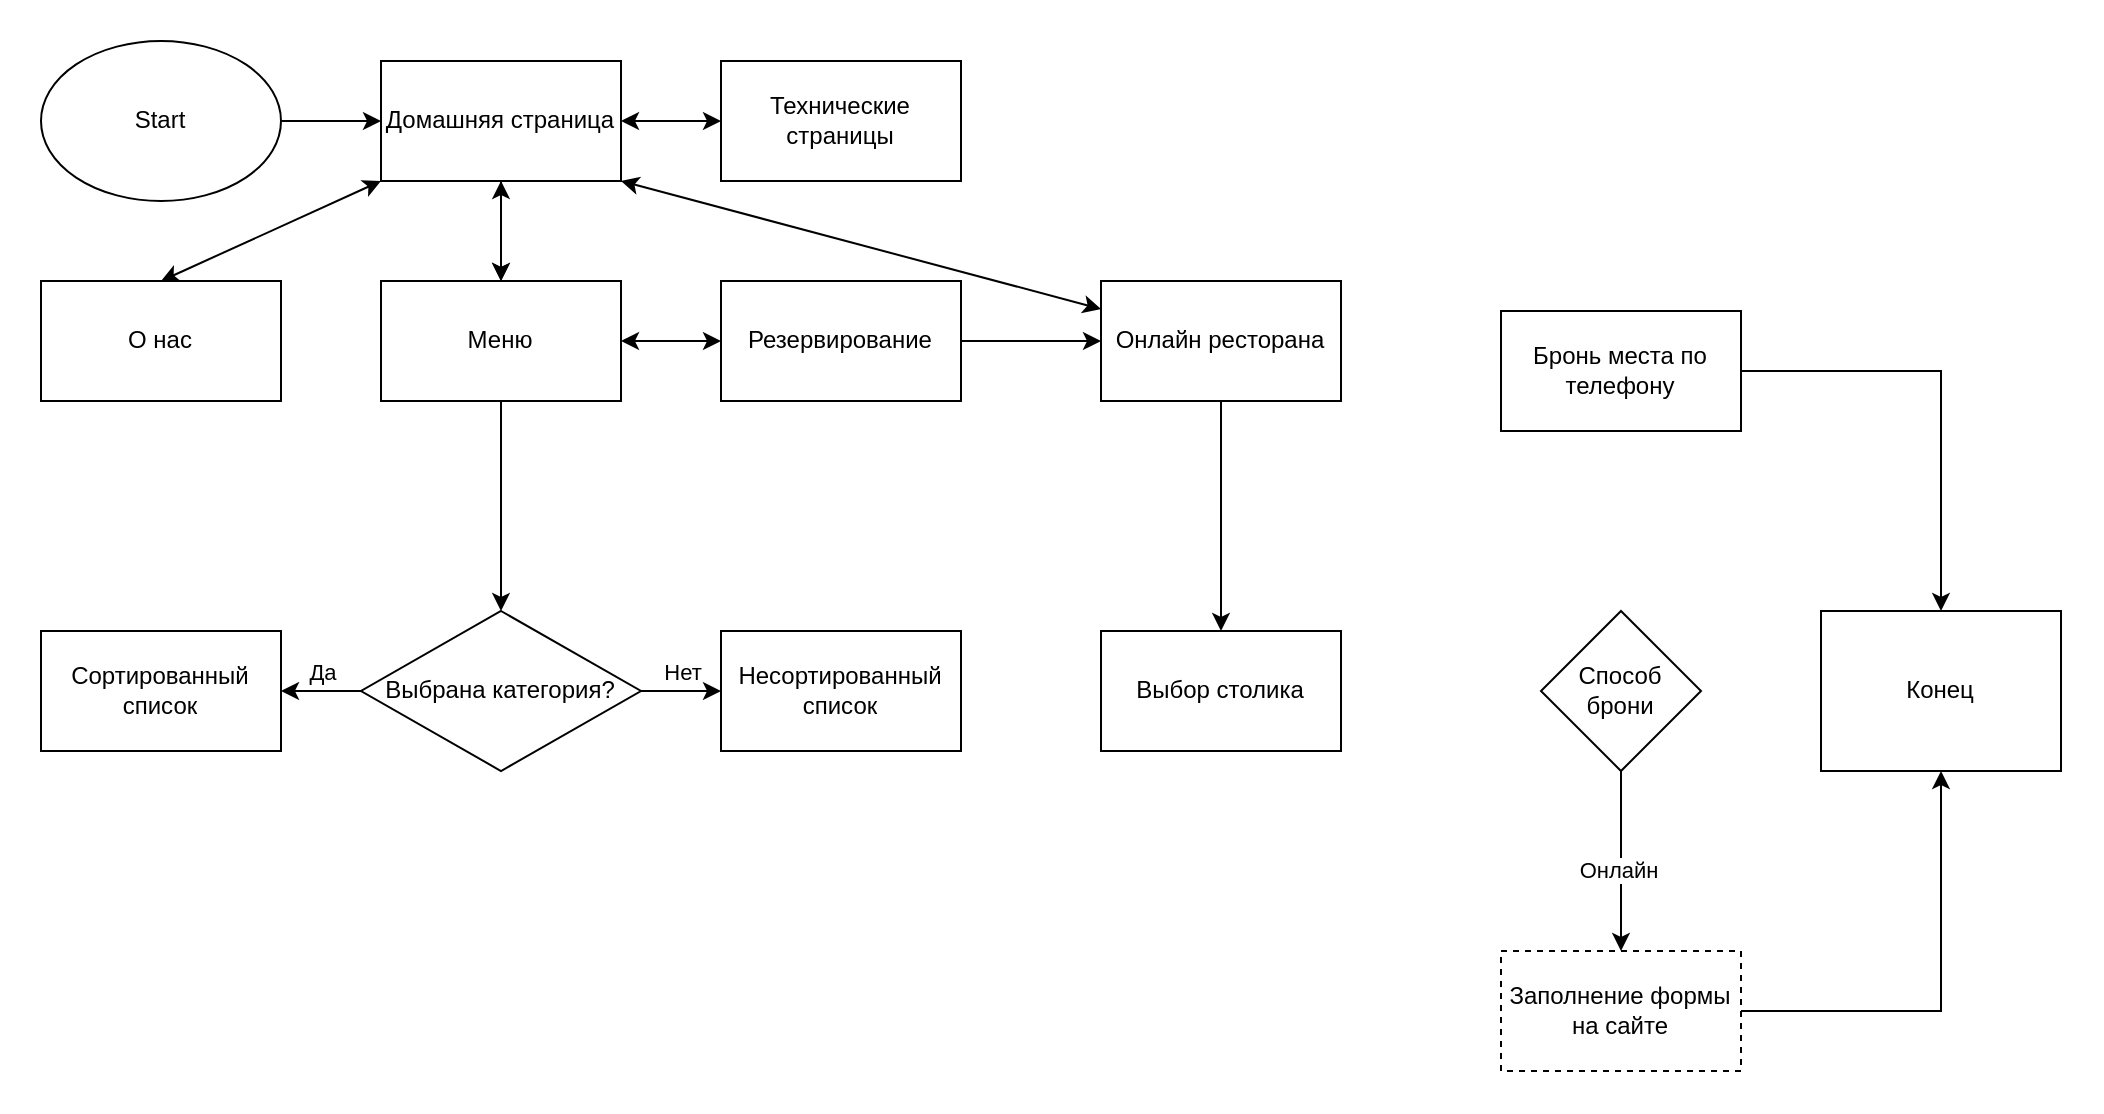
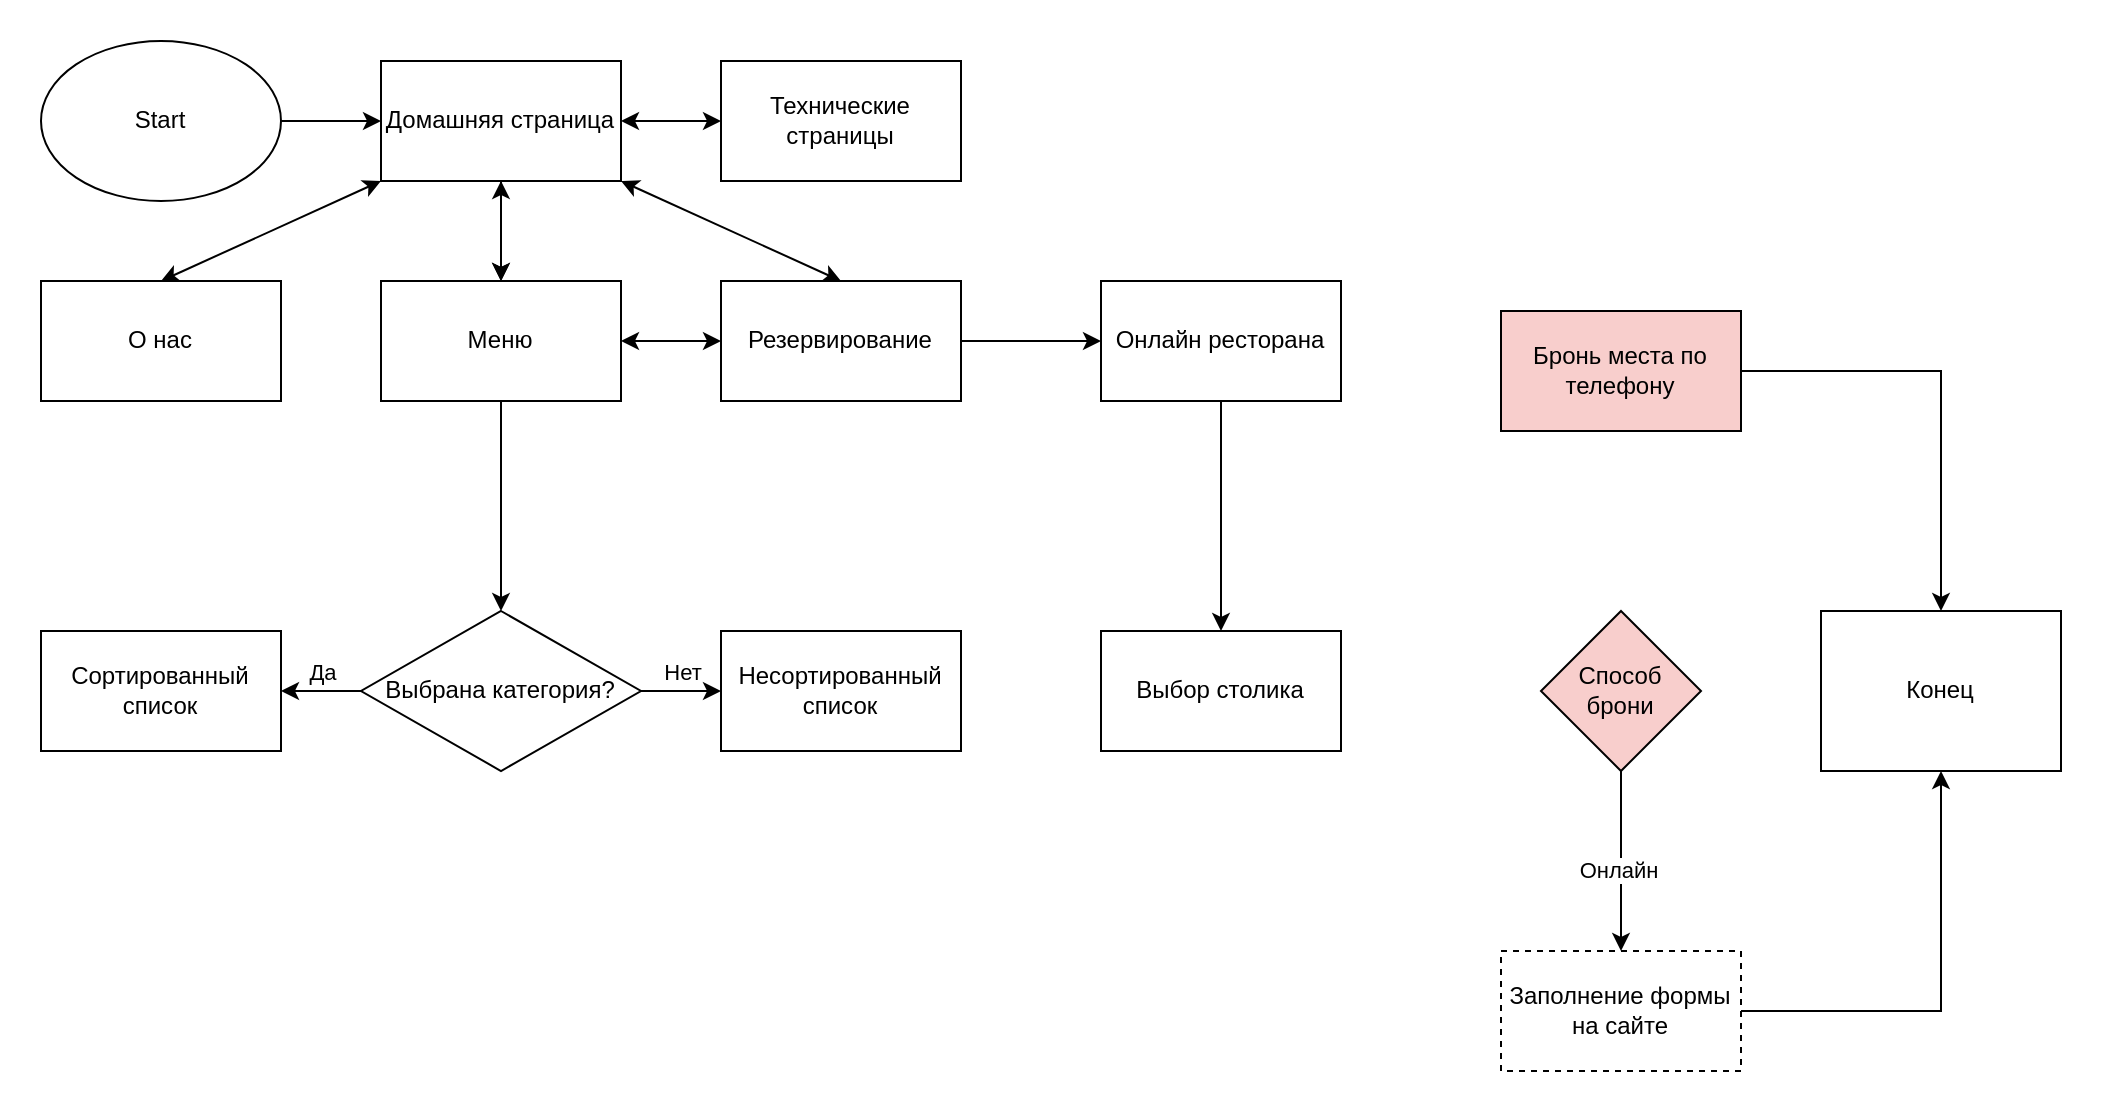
- <mxCell id="13" value="" style="endArrow=classic;startArrow=classic;html=1;rounded=0;exitX=1;exitY=1;exitDx=0;exitDy=0;" edge="1" parent="1" source="5" target="25"><mxGeometry width="50" height="50" relative="1" as="geometry"><mxPoint x="310" y="160" as="sourcePoint" /><mxPoint x="360" y="110" as="targetPoint" /></mxGeometry></mxCell>
+ <mxCell id="13" value="" style="endArrow=classic;startArrow=classic;html=1;rounded=0;entryX=0.5;entryY=0;entryDx=0;entryDy=0;exitX=1;exitY=1;exitDx=0;exitDy=0;" edge="1" parent="1" source="5" target="10"><mxGeometry width="50" height="50" relative="1" as="geometry"><mxPoint x="310" y="160" as="sourcePoint" /><mxPoint x="360" y="110" as="targetPoint" /></mxGeometry></mxCell>
- <mxCell id="31" value="Бронь места по телефону" style="whiteSpace=wrap;html=1;rounded=0;" vertex="1" parent="1"><mxGeometry x="750" y="155" width="120" height="60" as="geometry" /></mxCell>
+ <mxCell id="31" value="Бронь места по телефону" style="whiteSpace=wrap;html=1;rounded=0;fillColor=#f8cecc;" vertex="1" parent="1"><mxGeometry x="750" y="155" width="120" height="60" as="geometry" /></mxCell>
- <mxCell id="29" value="Способ брони" style="rhombus;whiteSpace=wrap;html=1;rounded=0;" vertex="1" parent="1"><mxGeometry x="770" y="305" width="80" height="80" as="geometry" /></mxCell>
+ <mxCell id="29" value="Способ брони" style="rhombus;whiteSpace=wrap;html=1;rounded=0;fillColor=#f8cecc;" vertex="1" parent="1"><mxGeometry x="770" y="305" width="80" height="80" as="geometry" /></mxCell>
